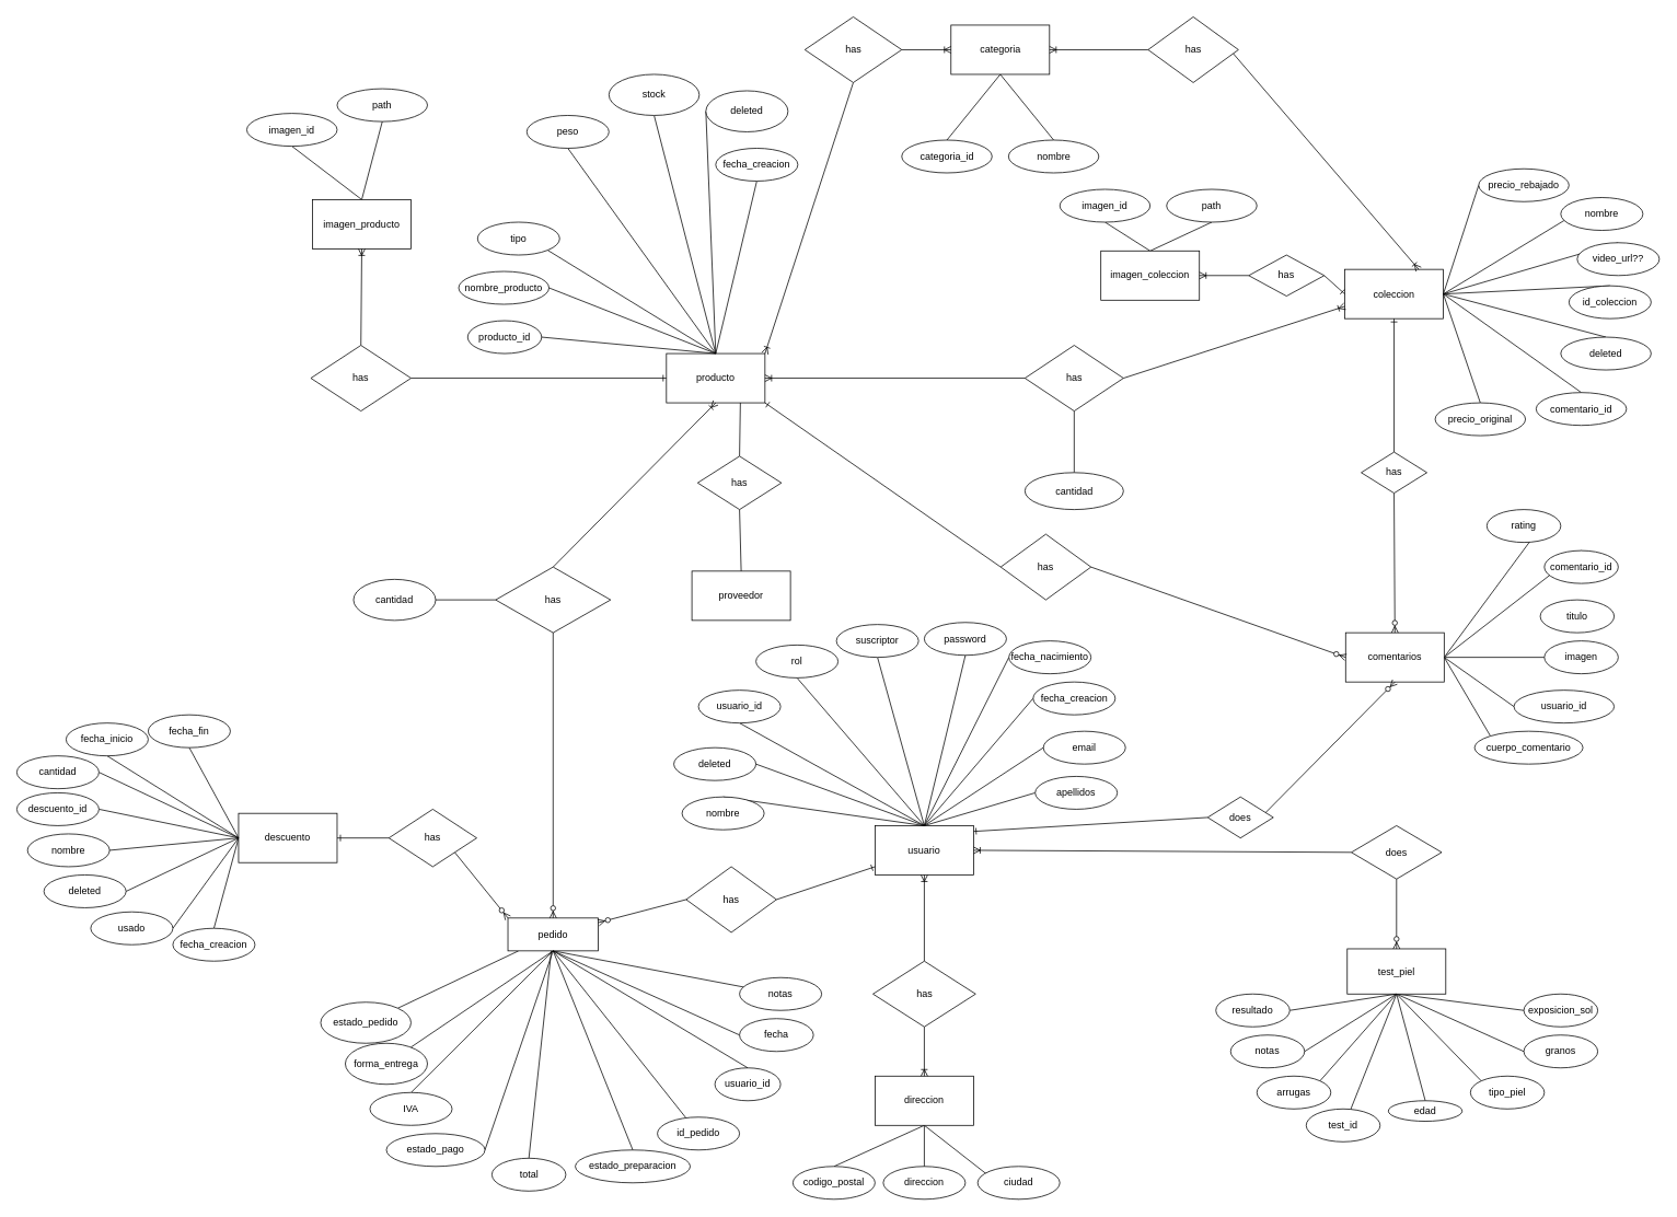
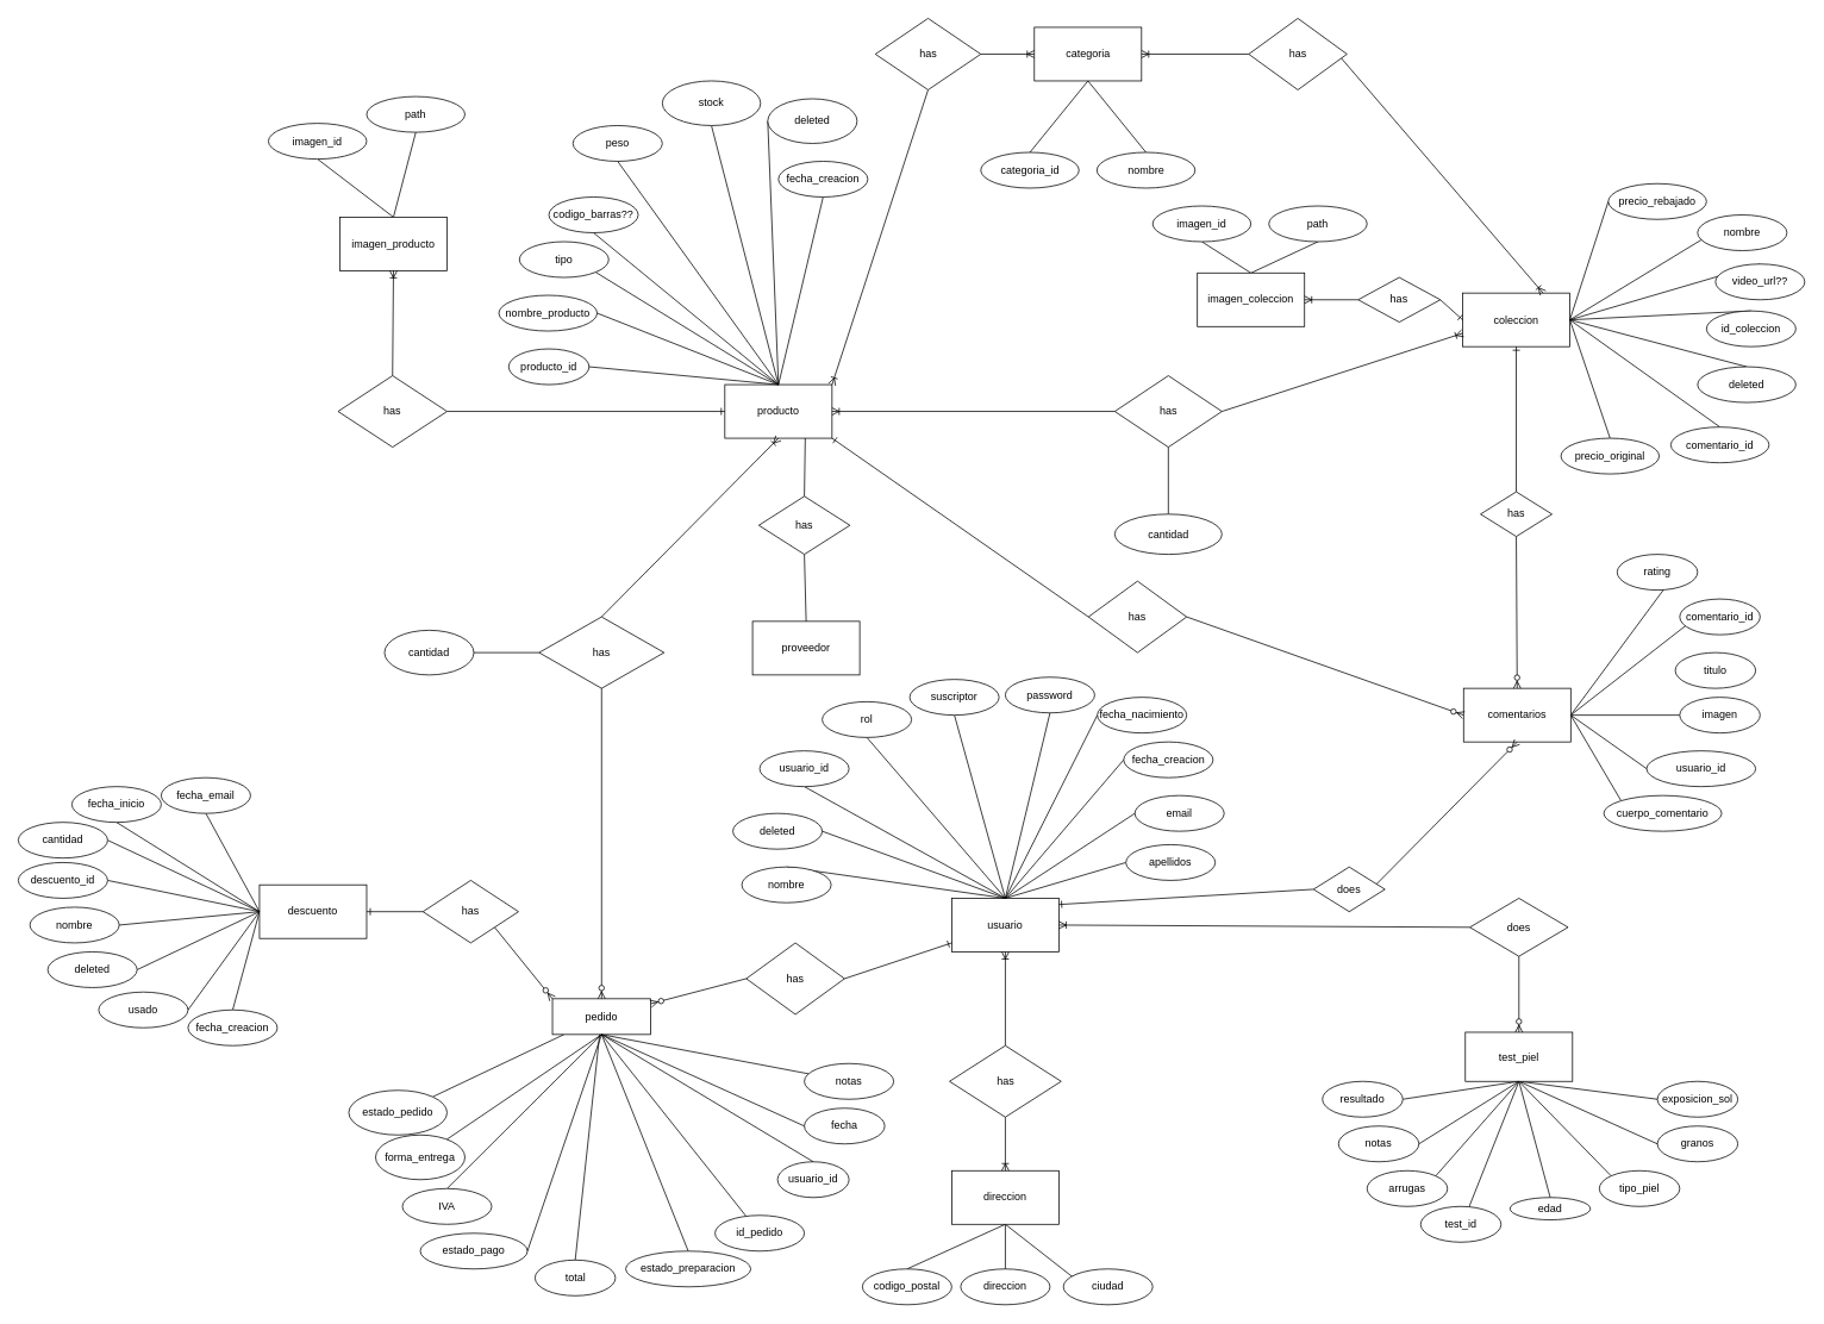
+ <mxCell id="54" value="codigo_barras??" style="ellipse;whiteSpace=wrap;html=1;" vertex="1" parent="1"><mxGeometry x="614" y="220" width="100" height="40" as="geometry" /></mxCell>
+ <mxCell id="55" value="" style="endArrow=none;html=1;exitX=0.5;exitY=0;exitDx=0;exitDy=0;entryX=0.5;entryY=1;entryDx=0;entryDy=0;" edge="1" parent="1" source="4" target="54"><mxGeometry width="50" height="50" relative="1" as="geometry"><mxPoint x="899" y="425" as="sourcePoint" /><mxPoint x="949" y="375" as="targetPoint" /></mxGeometry></mxCell>
- <mxCell id="156" value="fecha_fin" style="ellipse;whiteSpace=wrap;html=1;" vertex="1" parent="1"><mxGeometry x="180" y="870" width="100" height="40" as="geometry" /></mxCell>
+ <mxCell id="156" value="fecha_email" style="ellipse;whiteSpace=wrap;html=1;" vertex="1" parent="1"><mxGeometry x="180" y="870" width="100" height="40" as="geometry" /></mxCell>
